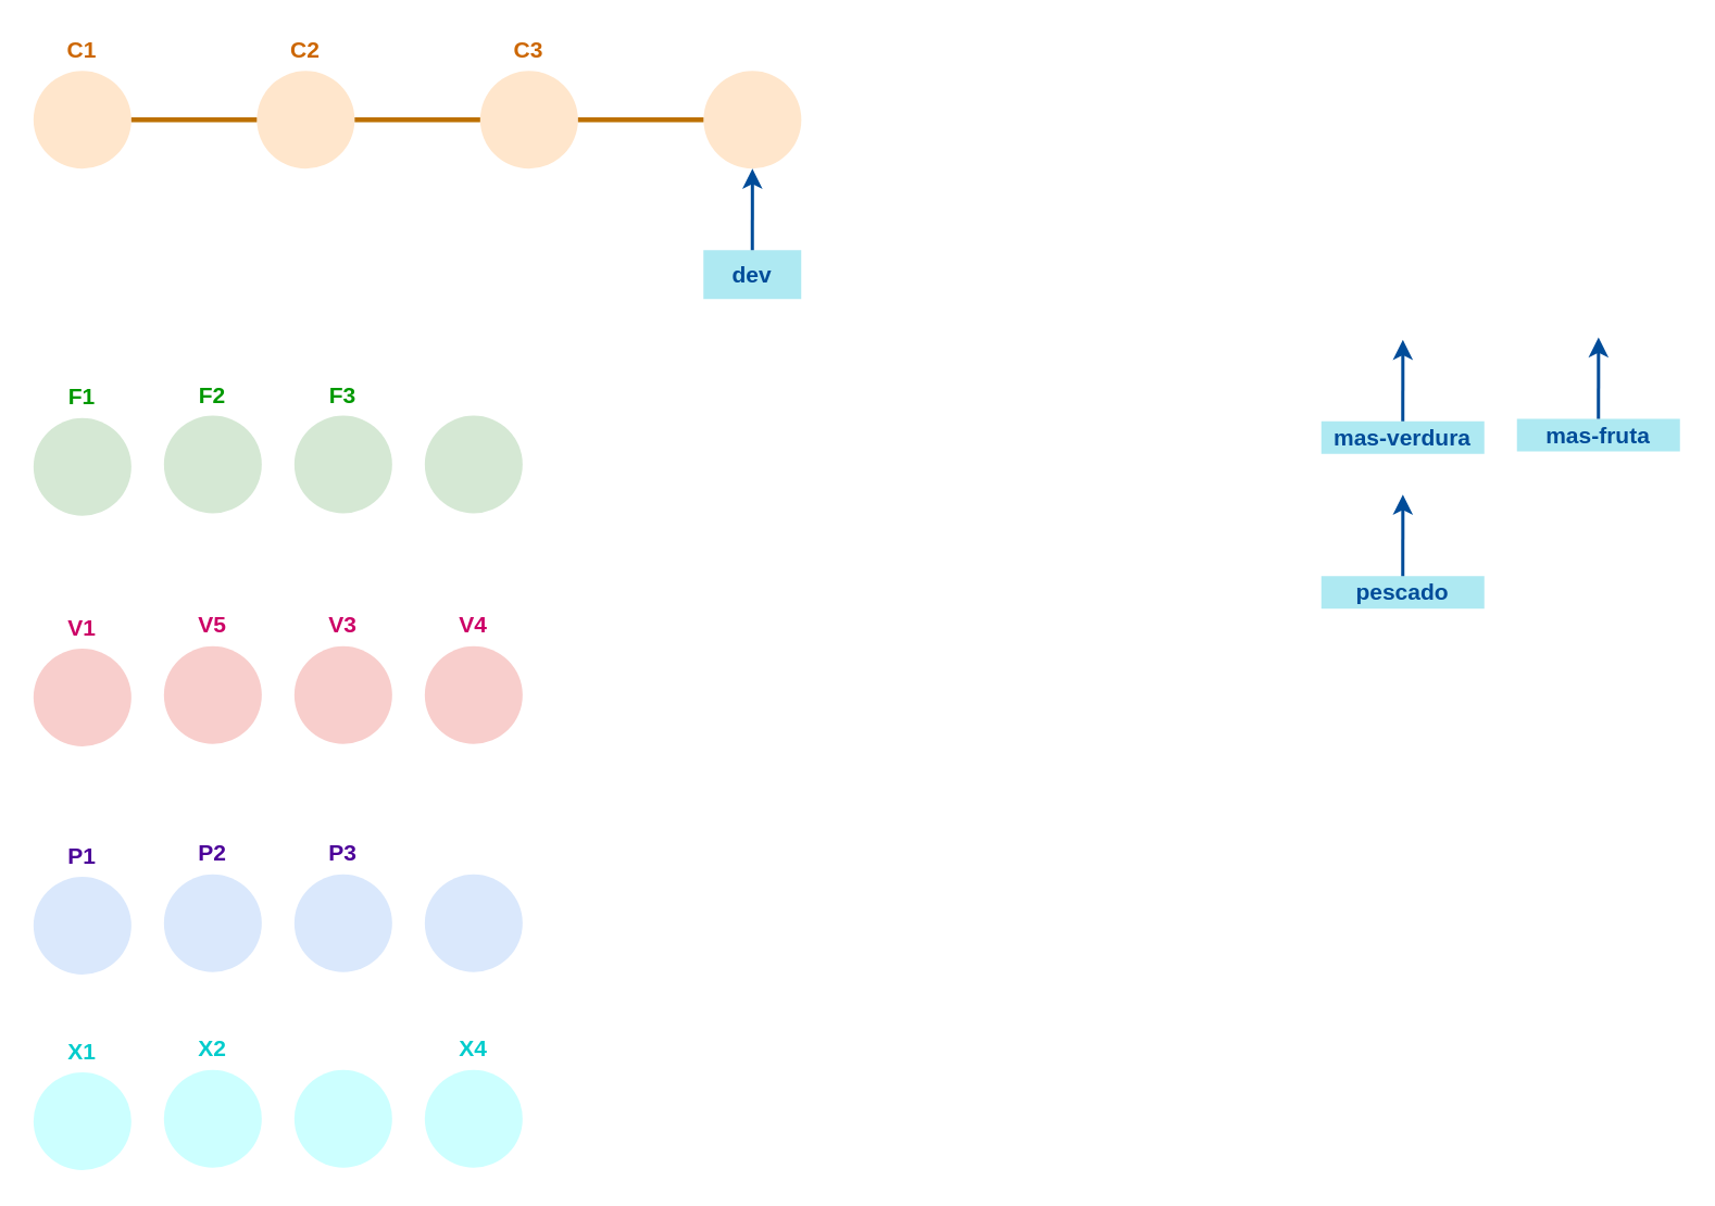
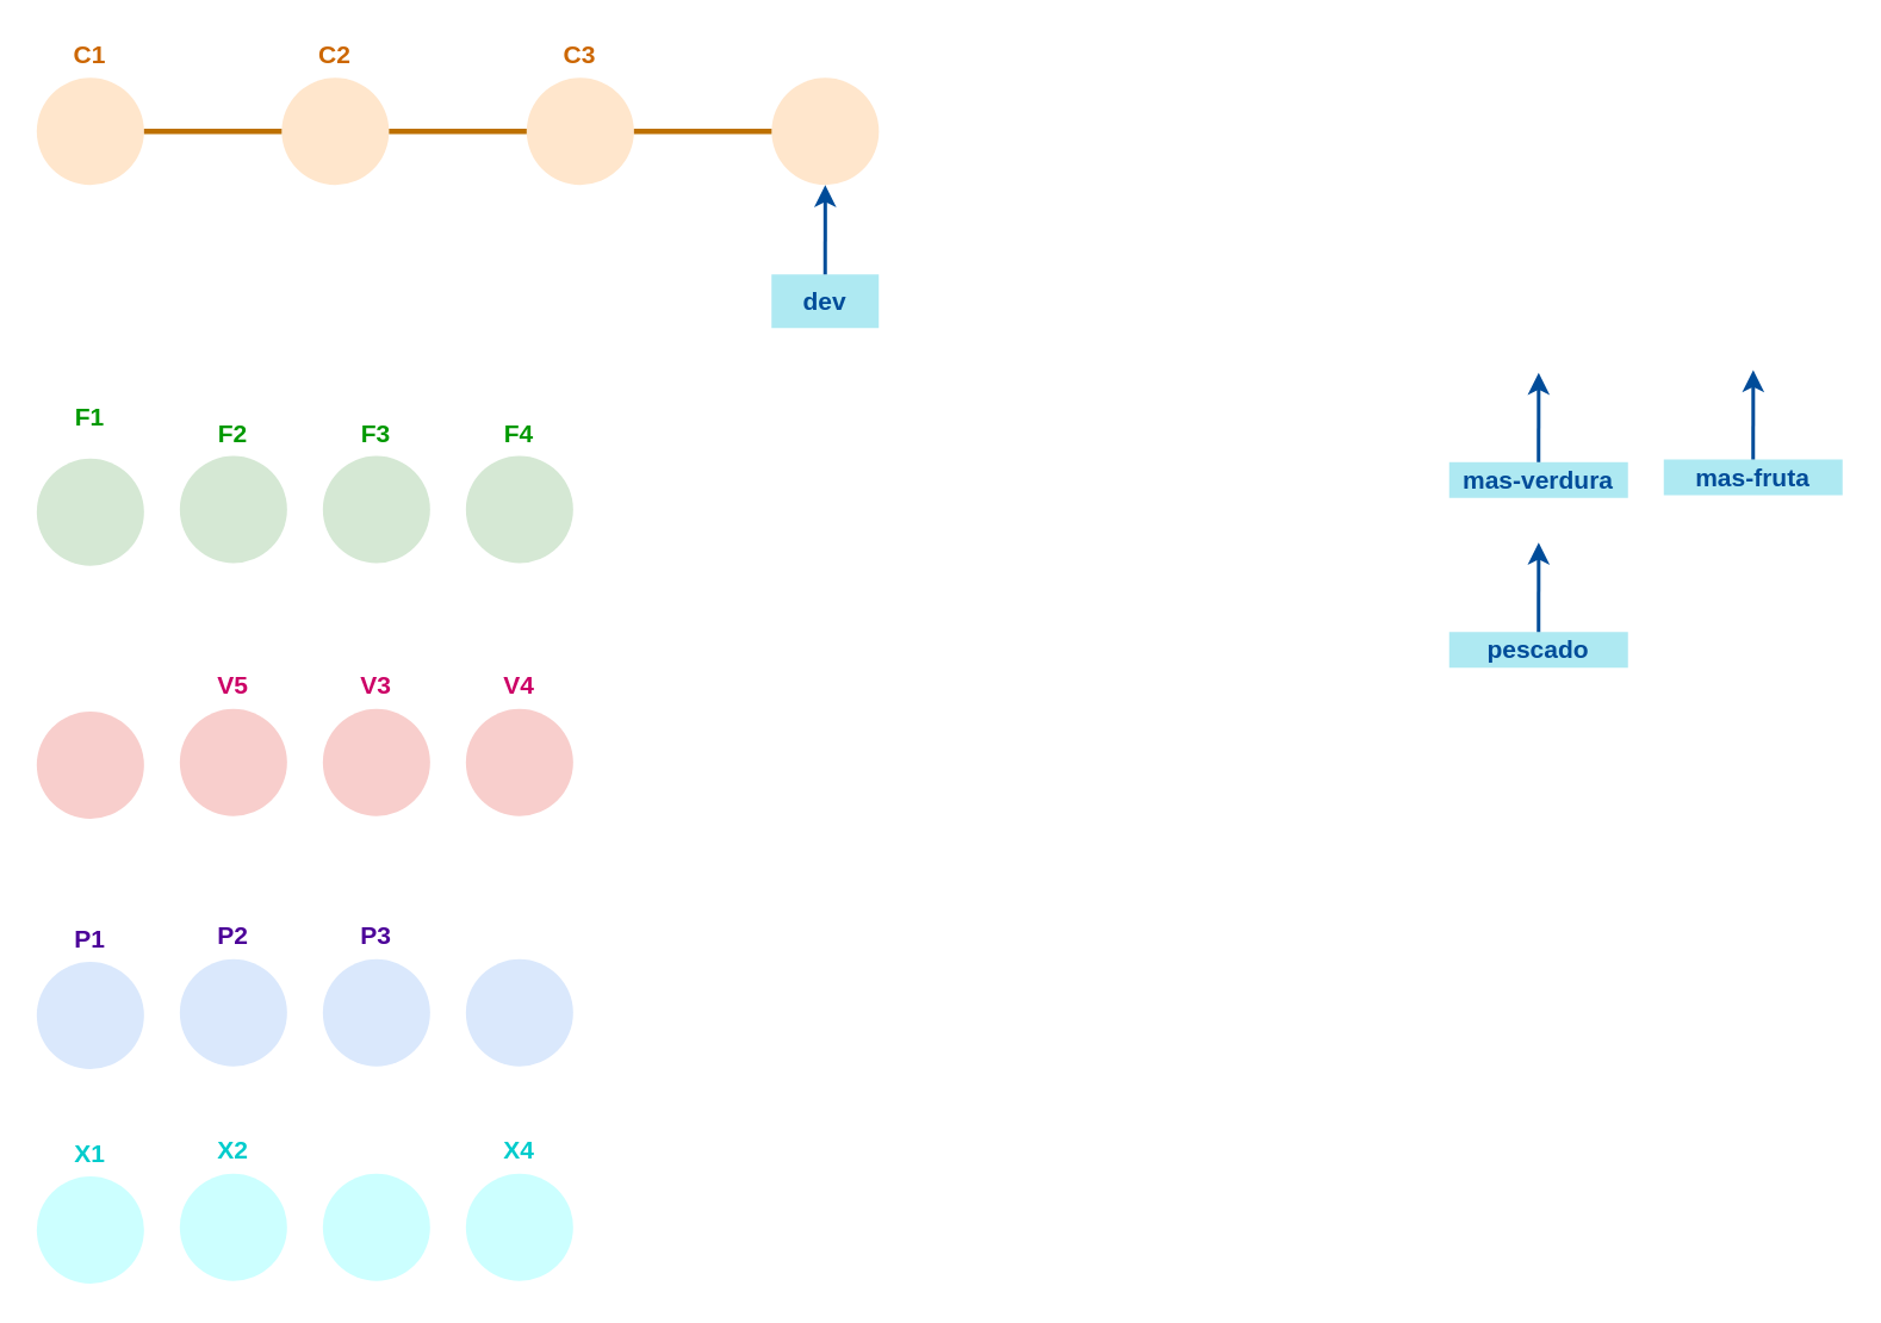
+ <mxCell id="21" value="F4" style="text;html=1;strokeColor=none;fillColor=none;align=center;verticalAlign=middle;whiteSpace=wrap;rounded=0;fontStyle=1;fontSize=14;fontColor=#009900;" parent="1" vertex="1"><mxGeometry x="270.059" y="231.5" width="40" height="20" as="geometry" /></mxCell>
- <mxCell id="15" value="F1" style="text;html=1;strokeColor=none;fillColor=none;align=center;verticalAlign=middle;whiteSpace=wrap;rounded=0;fontStyle=1;fontSize=14;fontColor=#009900;" parent="1" vertex="1"><mxGeometry x="30.059" y="233" width="40" height="20" as="geometry" /></mxCell>
+ <mxCell id="15" value="F1" style="text;html=1;strokeColor=none;fillColor=none;align=center;verticalAlign=middle;whiteSpace=wrap;rounded=0;fontStyle=1;fontSize=14;fontColor=#009900;" parent="1" vertex="1"><mxGeometry x="30.059" y="223" width="40" height="20" as="geometry" /></mxCell>
- <mxCell id="23" value="V1" style="text;html=1;strokeColor=none;fillColor=none;align=center;verticalAlign=middle;whiteSpace=wrap;rounded=0;fontStyle=1;fontSize=14;fontColor=#CC0066;" parent="1" vertex="1"><mxGeometry x="30.059" y="374.5" width="40" height="20" as="geometry" /></mxCell>
